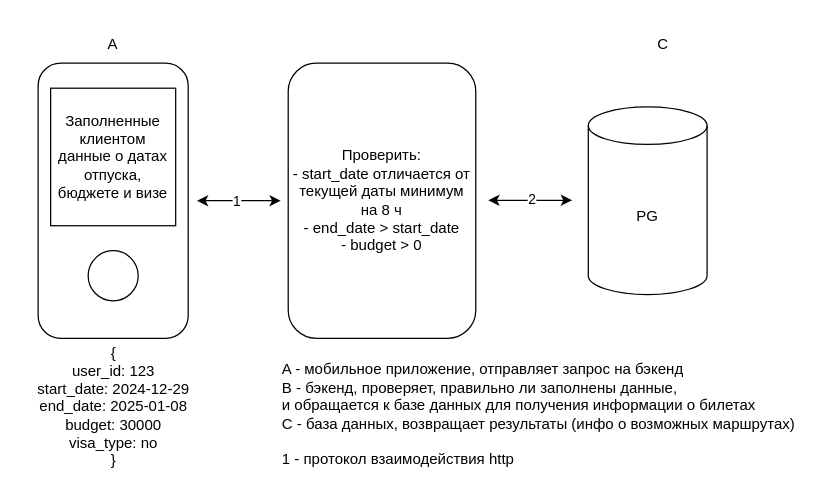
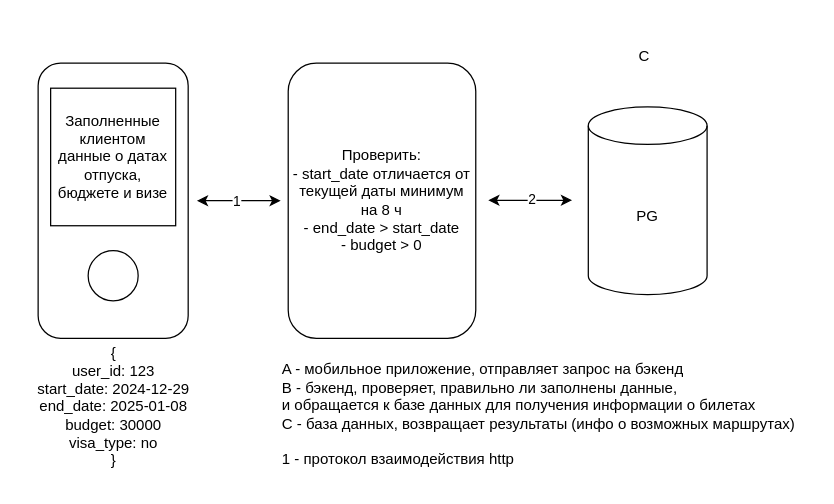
- <mxCell id="12" value="A" style="text;html=1;align=center;verticalAlign=middle;whiteSpace=wrap;rounded=0;" vertex="1" parent="1"><mxGeometry x="60" y="20" width="60" height="30" as="geometry" /></mxCell>
- <mxCell id="13" value="C" style="text;html=1;align=center;verticalAlign=middle;whiteSpace=wrap;rounded=0;" vertex="1" parent="1"><mxGeometry x="500" y="20" width="60" height="30" as="geometry" /></mxCell>
+ <mxCell id="13" value="C" style="text;html=1;align=center;verticalAlign=middle;whiteSpace=wrap;rounded=0;" vertex="1" parent="1"><mxGeometry x="485" y="30" width="60" height="30" as="geometry" /></mxCell>
